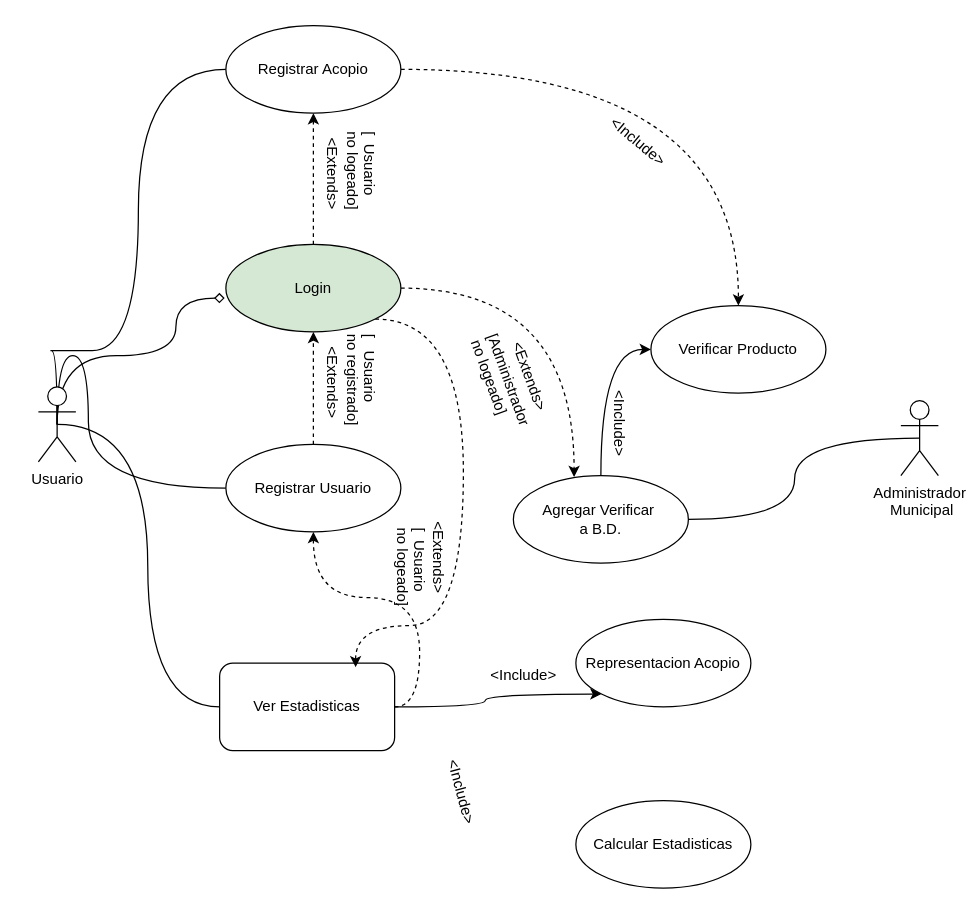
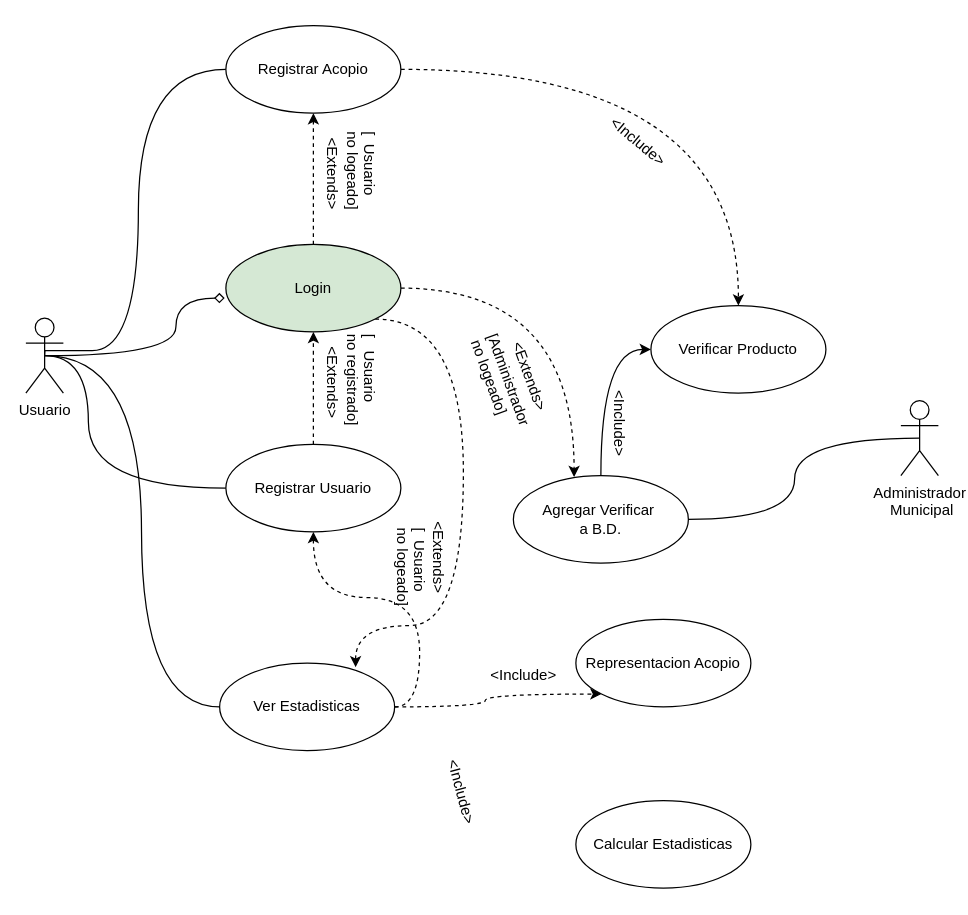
- <mxCell id="6" value="Usuario&lt;br&gt;&lt;br&gt;" style="shape=umlActor;verticalLabelPosition=bottom;labelBackgroundColor=#ffffff;verticalAlign=top;html=1;outlineConnect=0;" parent="1" vertex="1"><mxGeometry x="30" y="309" width="30" height="60" as="geometry" /></mxCell>
+ <mxCell id="6" value="Usuario&lt;br&gt;&lt;br&gt;" style="shape=umlActor;verticalLabelPosition=bottom;labelBackgroundColor=#ffffff;verticalAlign=top;html=1;outlineConnect=0;" parent="1" vertex="1"><mxGeometry x="20" y="254" width="30" height="60" as="geometry" /></mxCell>
- <mxCell id="26" style="edgeStyle=orthogonalEdgeStyle;curved=1;rounded=0;orthogonalLoop=1;jettySize=auto;html=1;exitX=1;exitY=0.5;exitDx=0;exitDy=0;entryX=0;entryY=1;entryDx=0;entryDy=0;dashed=0;endArrow=classic;endFill=1;" parent="1" source="28" target="32" edge="1"><mxGeometry relative="1" as="geometry" /></mxCell>
+ <mxCell id="26" style="edgeStyle=orthogonalEdgeStyle;curved=1;rounded=0;orthogonalLoop=1;jettySize=auto;html=1;exitX=1;exitY=0.5;exitDx=0;exitDy=0;entryX=0;entryY=1;entryDx=0;entryDy=0;dashed=1;endArrow=classic;endFill=1;" parent="1" source="28" target="32" edge="1"><mxGeometry relative="1" as="geometry" /></mxCell>
- <mxCell id="28" value="Ver Estadisticas" style="whiteSpace=wrap;html=1;strokeColor=#000000;fillColor=none;rounded=1;" parent="1" vertex="1"><mxGeometry x="175" y="530" width="140" height="70" as="geometry" /></mxCell>
+ <mxCell id="28" value="Ver Estadisticas" style="ellipse;whiteSpace=wrap;html=1;strokeColor=#000000;fillColor=none;" parent="1" vertex="1"><mxGeometry x="175" y="530" width="140" height="70" as="geometry" /></mxCell>
